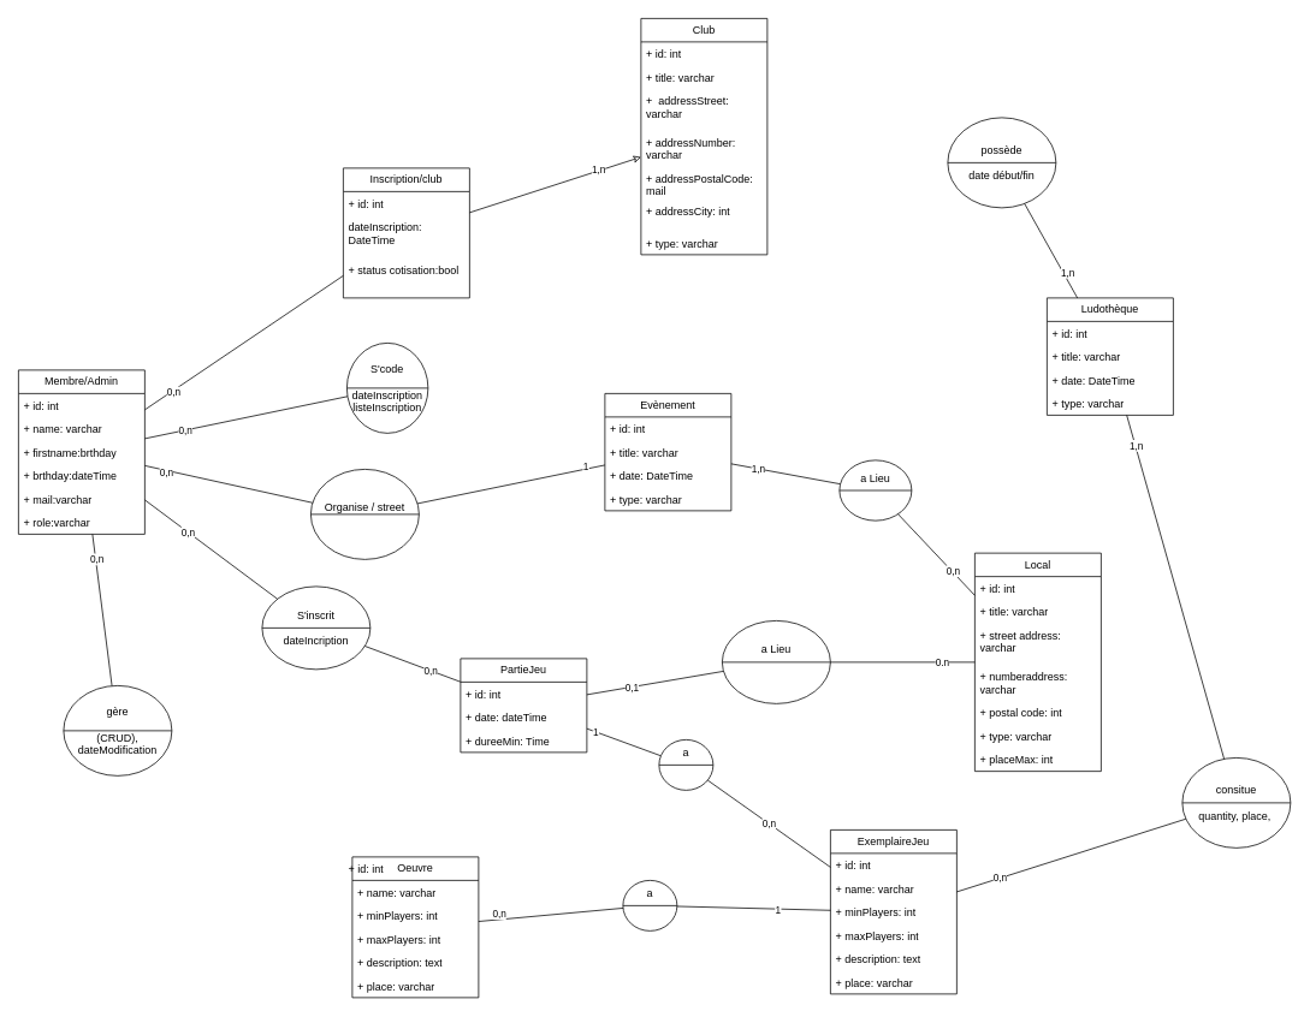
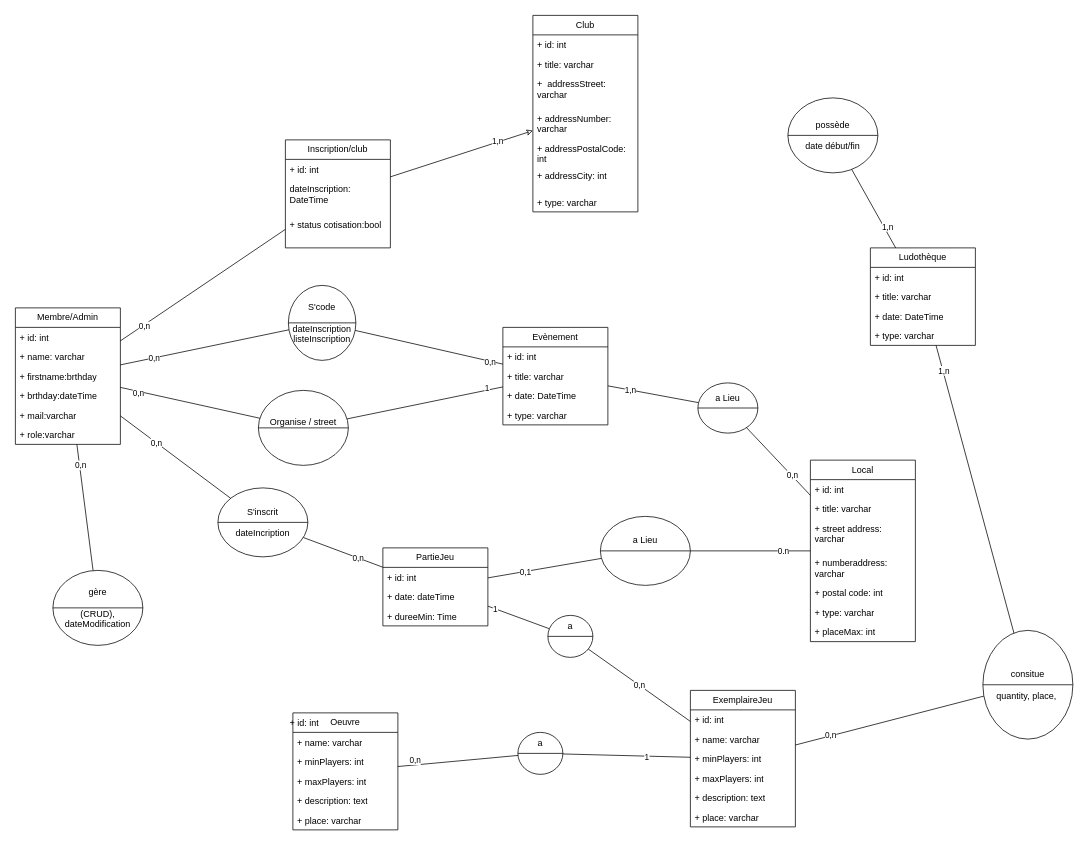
- <mxCell id="7" value="+ addressPostalCode: mail" style="text;strokeColor=none;fillColor=none;align=left;verticalAlign=top;spacingLeft=4;spacingRight=4;overflow=hidden;rotatable=0;points=[[0,0.5],[1,0.5]];portConstraint=eastwest;whiteSpace=wrap;html=1;" parent="2" vertex="1"><mxGeometry y="164" width="140" height="36" as="geometry" /></mxCell>
+ <mxCell id="7" value="+ addressPostalCode: int" style="text;strokeColor=none;fillColor=none;align=left;verticalAlign=top;spacingLeft=4;spacingRight=4;overflow=hidden;rotatable=0;points=[[0,0.5],[1,0.5]];portConstraint=eastwest;whiteSpace=wrap;html=1;" parent="2" vertex="1"><mxGeometry y="164" width="140" height="36" as="geometry" /></mxCell>
+ <mxCell id="86" value="" style="endArrow=none;html=1;rounded=0;endFill=0;" parent="1" source="80" target="85" edge="1"><mxGeometry width="50" height="50" relative="1" as="geometry"><mxPoint x="380" y="660" as="sourcePoint" /><mxPoint x="430" y="610" as="targetPoint" /></mxGeometry></mxCell>
+ <mxCell id="87" value="0,n" style="edgeLabel;html=1;align=center;verticalAlign=middle;resizable=0;points=[];" parent="86" vertex="1" connectable="0"><mxGeometry x="-0.818" relative="1" as="geometry"><mxPoint as="offset" /></mxGeometry></mxCell>
- <mxCell id="20" value="consitue&lt;div&gt;&lt;br&gt;&lt;/div&gt;&lt;div&gt;quantity, place,&amp;nbsp;&lt;/div&gt;" style="shape=lineEllipse;perimeter=ellipsePerimeter;whiteSpace=wrap;html=1;backgroundOutline=1;" parent="1" vertex="1"><mxGeometry x="1310" y="840" width="120" height="100" as="geometry" /></mxCell>
+ <mxCell id="20" value="consitue&lt;div&gt;&lt;br&gt;&lt;/div&gt;&lt;div&gt;quantity, place,&amp;nbsp;&lt;/div&gt;" style="shape=lineEllipse;perimeter=ellipsePerimeter;whiteSpace=wrap;html=1;backgroundOutline=1;" parent="1" vertex="1"><mxGeometry x="1310" y="840" width="120" height="145" as="geometry" /></mxCell>
